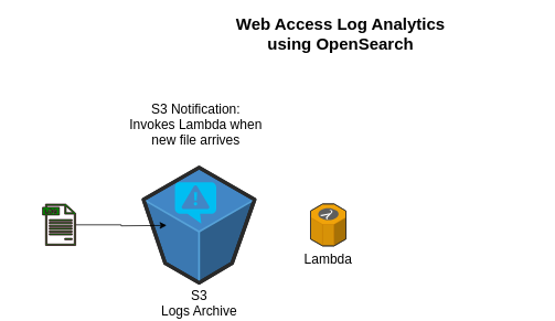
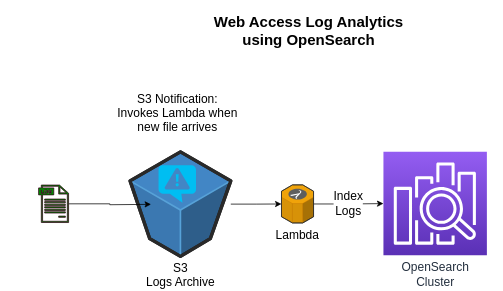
+ <mxCell id="5" value="" style="edgeStyle=orthogonalEdgeStyle;rounded=0;orthogonalLoop=1;jettySize=auto;html=1;fontSize=16;" parent="1" source="6" target="4" edge="1"><mxGeometry relative="1" as="geometry" /></mxCell>
+ <mxCell id="3" value="&lt;div style=&quot;font-size: 16px;&quot;&gt;Index&lt;/div&gt;&lt;div style=&quot;font-size: 16px;&quot;&gt;Logs&lt;br style=&quot;font-size: 16px;&quot;&gt;&lt;/div&gt;" style="edgeStyle=orthogonalEdgeStyle;rounded=0;orthogonalLoop=1;jettySize=auto;html=1;fontSize=16;" parent="1" source="4" target="2" edge="1"><mxGeometry relative="1" as="geometry" /></mxCell>
+ <mxCell id="2" value="&lt;div style=&quot;font-size: 16px;&quot;&gt;OpenSearch&lt;/div&gt;&lt;div style=&quot;font-size: 16px;&quot;&gt;Cluster&lt;br style=&quot;font-size: 16px;&quot;&gt;&lt;/div&gt;" style="sketch=0;points=[[0,0,0],[0.25,0,0],[0.5,0,0],[0.75,0,0],[1,0,0],[0,1,0],[0.25,1,0],[0.5,1,0],[0.75,1,0],[1,1,0],[0,0.25,0],[0,0.5,0],[0,0.75,0],[1,0.25,0],[1,0.5,0],[1,0.75,0]];outlineConnect=0;fontColor=#232F3E;gradientColor=#945DF2;gradientDirection=north;fillColor=#5A30B5;strokeColor=#ffffff;dashed=0;verticalLabelPosition=bottom;verticalAlign=top;align=center;html=1;fontSize=16;fontStyle=0;aspect=fixed;shape=mxgraph.aws4.resourceIcon;resIcon=mxgraph.aws4.elasticsearch_service;" parent="1" vertex="1"><mxGeometry x="480" y="202" width="138" height="138" as="geometry" /></mxCell>
